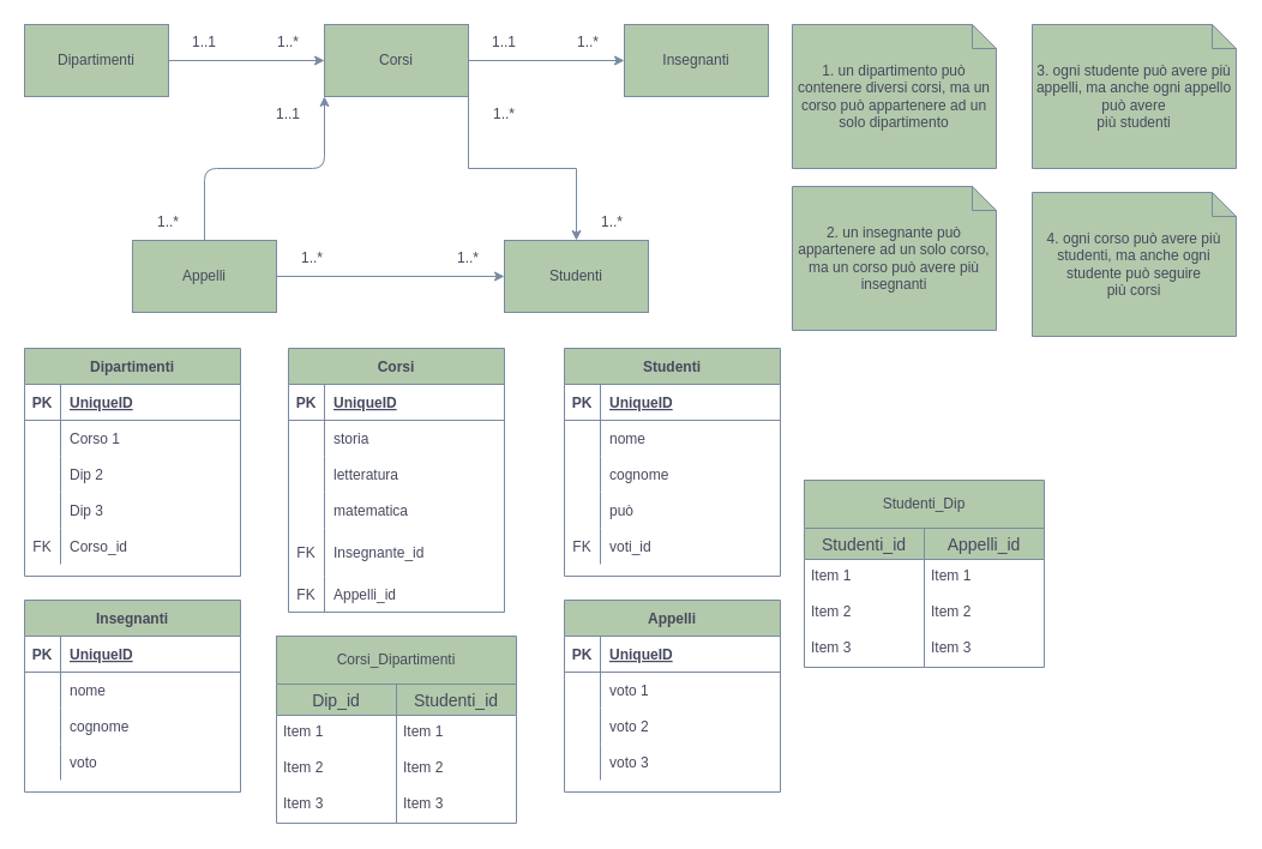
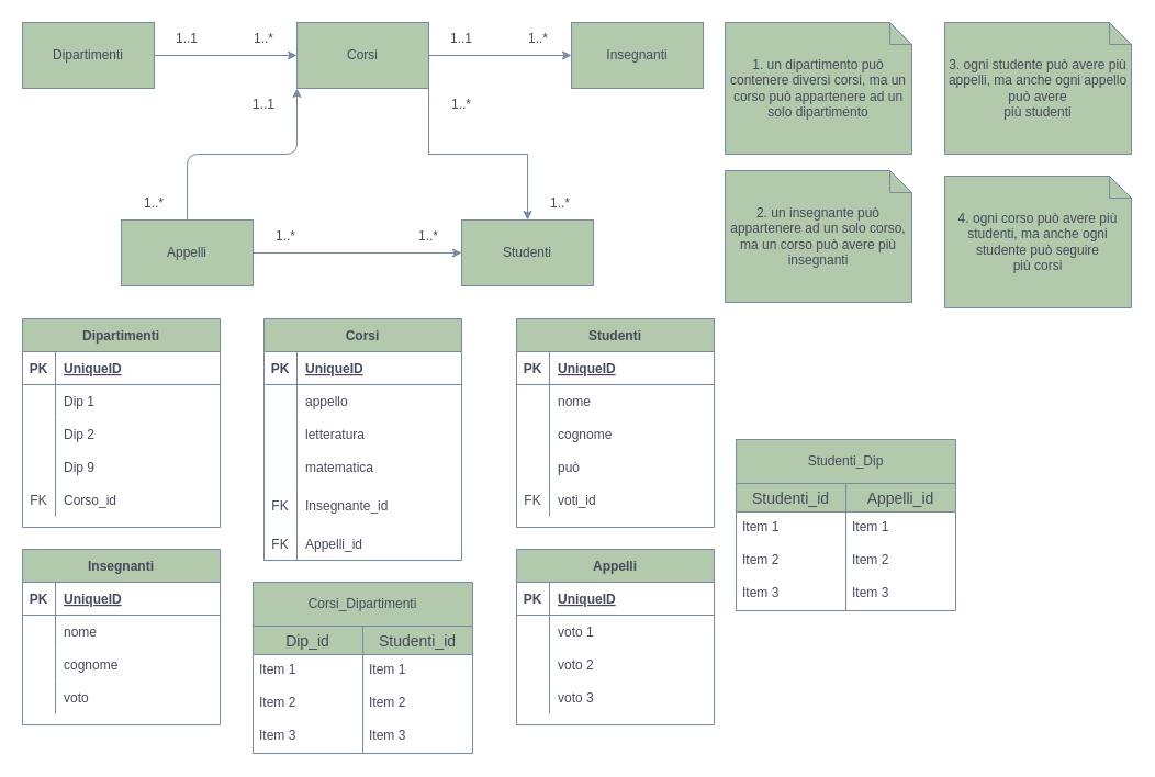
- <mxCell id="21" value="Corso 1" style="shape=partialRectangle;connectable=0;fillColor=none;top=0;left=0;bottom=0;right=0;align=left;spacingLeft=6;overflow=hidden;strokeColor=#788AA3;fontColor=#46495D;" parent="19" vertex="1"><mxGeometry x="30" width="150" height="30" as="geometry"><mxRectangle width="150" height="30" as="alternateBounds" /></mxGeometry></mxCell>
+ <mxCell id="21" value="Dip 1" style="shape=partialRectangle;connectable=0;fillColor=none;top=0;left=0;bottom=0;right=0;align=left;spacingLeft=6;overflow=hidden;strokeColor=#788AA3;fontColor=#46495D;" parent="19" vertex="1"><mxGeometry x="30" width="150" height="30" as="geometry"><mxRectangle width="150" height="30" as="alternateBounds" /></mxGeometry></mxCell>
- <mxCell id="37" value="storia" style="shape=partialRectangle;connectable=0;fillColor=none;top=0;left=0;bottom=0;right=0;align=left;spacingLeft=6;overflow=hidden;strokeColor=#788AA3;fontColor=#46495D;" parent="35" vertex="1"><mxGeometry x="30" width="150" height="30" as="geometry"><mxRectangle width="150" height="30" as="alternateBounds" /></mxGeometry></mxCell>
+ <mxCell id="37" value="appello" style="shape=partialRectangle;connectable=0;fillColor=none;top=0;left=0;bottom=0;right=0;align=left;spacingLeft=6;overflow=hidden;strokeColor=#788AA3;fontColor=#46495D;" parent="35" vertex="1"><mxGeometry x="30" width="150" height="30" as="geometry"><mxRectangle width="150" height="30" as="alternateBounds" /></mxGeometry></mxCell>
- <mxCell id="27" value="Dip 3" style="shape=partialRectangle;connectable=0;fillColor=none;top=0;left=0;bottom=0;right=0;align=left;spacingLeft=6;overflow=hidden;strokeColor=#788AA3;fontColor=#46495D;" parent="25" vertex="1"><mxGeometry x="30" width="150" height="30" as="geometry"><mxRectangle width="150" height="30" as="alternateBounds" /></mxGeometry></mxCell>
+ <mxCell id="27" value="Dip 9" style="shape=partialRectangle;connectable=0;fillColor=none;top=0;left=0;bottom=0;right=0;align=left;spacingLeft=6;overflow=hidden;strokeColor=#788AA3;fontColor=#46495D;" parent="25" vertex="1"><mxGeometry x="30" width="150" height="30" as="geometry"><mxRectangle width="150" height="30" as="alternateBounds" /></mxGeometry></mxCell>
